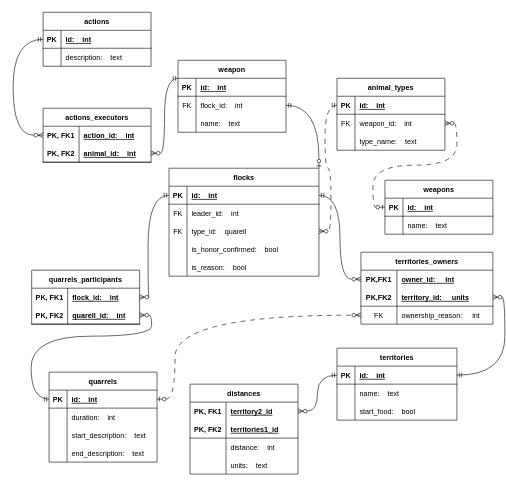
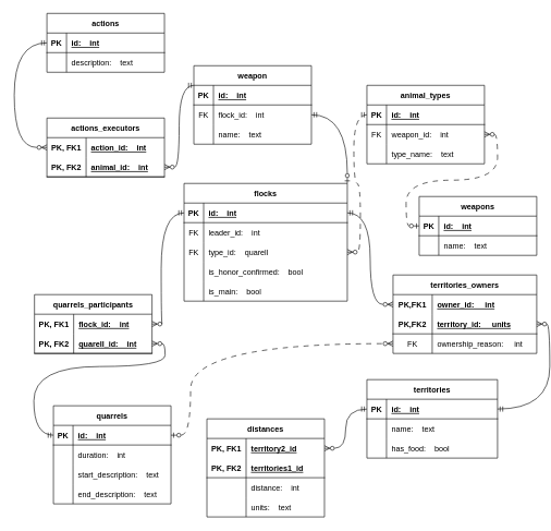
- <mxCell id="17" value="is_reason:    bool" style="shape=partialRectangle;connectable=0;fillColor=none;top=0;left=0;bottom=0;right=0;align=left;spacingLeft=6;fontStyle=0;overflow=hidden;" parent="15" vertex="1"><mxGeometry x="30" width="220" height="30" as="geometry"><mxRectangle width="220" height="30" as="alternateBounds" /></mxGeometry></mxCell>
+ <mxCell id="17" value="is_main:    bool" style="shape=partialRectangle;connectable=0;fillColor=none;top=0;left=0;bottom=0;right=0;align=left;spacingLeft=6;fontStyle=0;overflow=hidden;" parent="15" vertex="1"><mxGeometry x="30" width="220" height="30" as="geometry"><mxRectangle width="220" height="30" as="alternateBounds" /></mxGeometry></mxCell>
- <mxCell id="27" value="start_food:    bool" style="shape=partialRectangle;connectable=0;fillColor=none;top=0;left=0;bottom=0;right=0;align=left;spacingLeft=6;fontStyle=0;overflow=hidden;" parent="25" vertex="1"><mxGeometry x="30" width="170" height="30" as="geometry"><mxRectangle width="170" height="30" as="alternateBounds" /></mxGeometry></mxCell>
+ <mxCell id="27" value="has_food:    bool" style="shape=partialRectangle;connectable=0;fillColor=none;top=0;left=0;bottom=0;right=0;align=left;spacingLeft=6;fontStyle=0;overflow=hidden;" parent="25" vertex="1"><mxGeometry x="30" width="170" height="30" as="geometry"><mxRectangle width="170" height="30" as="alternateBounds" /></mxGeometry></mxCell>
